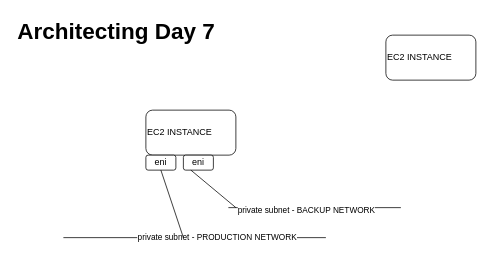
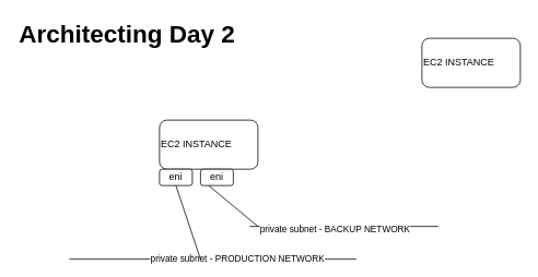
- <mxCell id="2" value="Architecting Day 7" style="text;html=1;resizable=0;points=[];autosize=1;align=left;verticalAlign=top;spacingTop=-4;fontSize=30;fontStyle=1" parent="1" vertex="1"><mxGeometry x="20.5" y="20.5" width="280" height="40" as="geometry" /></mxCell>
+ <mxCell id="2" value="Architecting Day 2" style="text;html=1;resizable=0;points=[];autosize=1;align=left;verticalAlign=top;spacingTop=-4;fontSize=30;fontStyle=1" parent="1" vertex="1"><mxGeometry x="20.5" y="20.5" width="280" height="40" as="geometry" /></mxCell>
